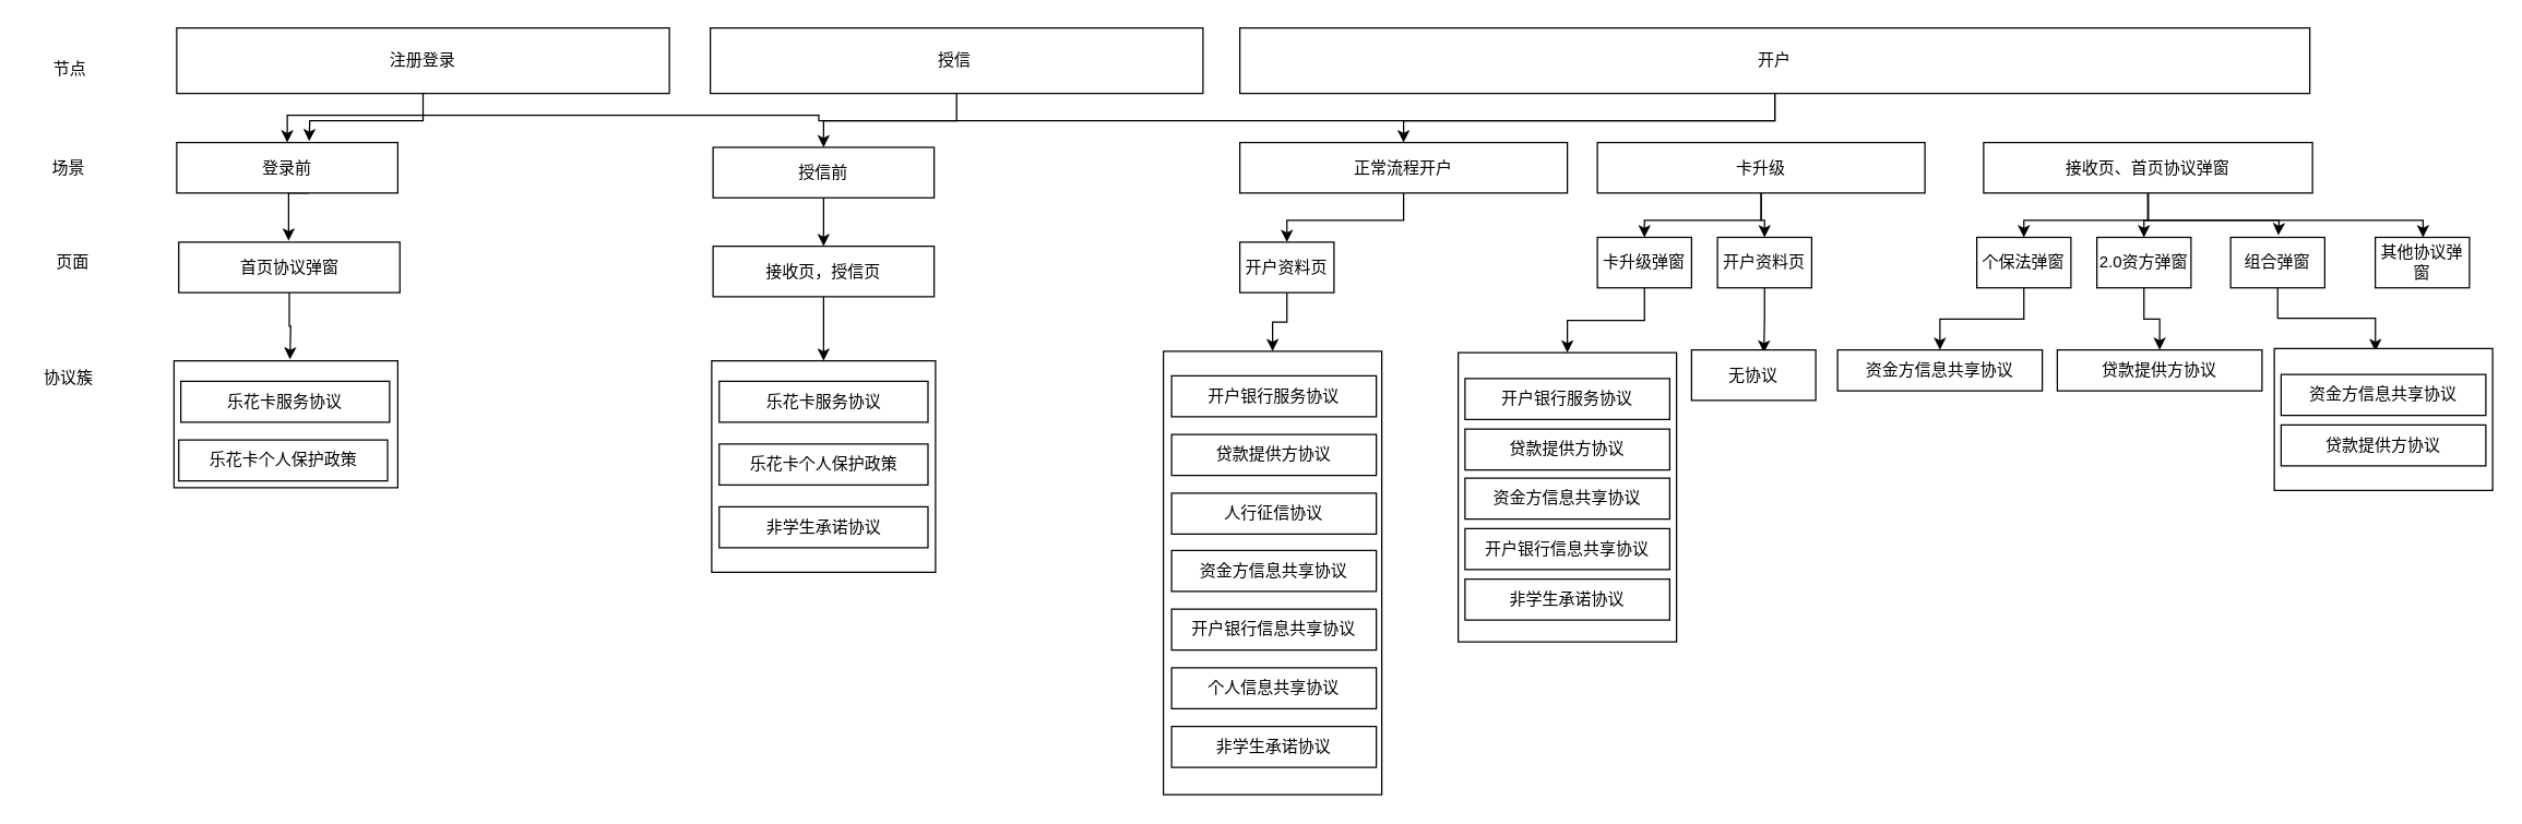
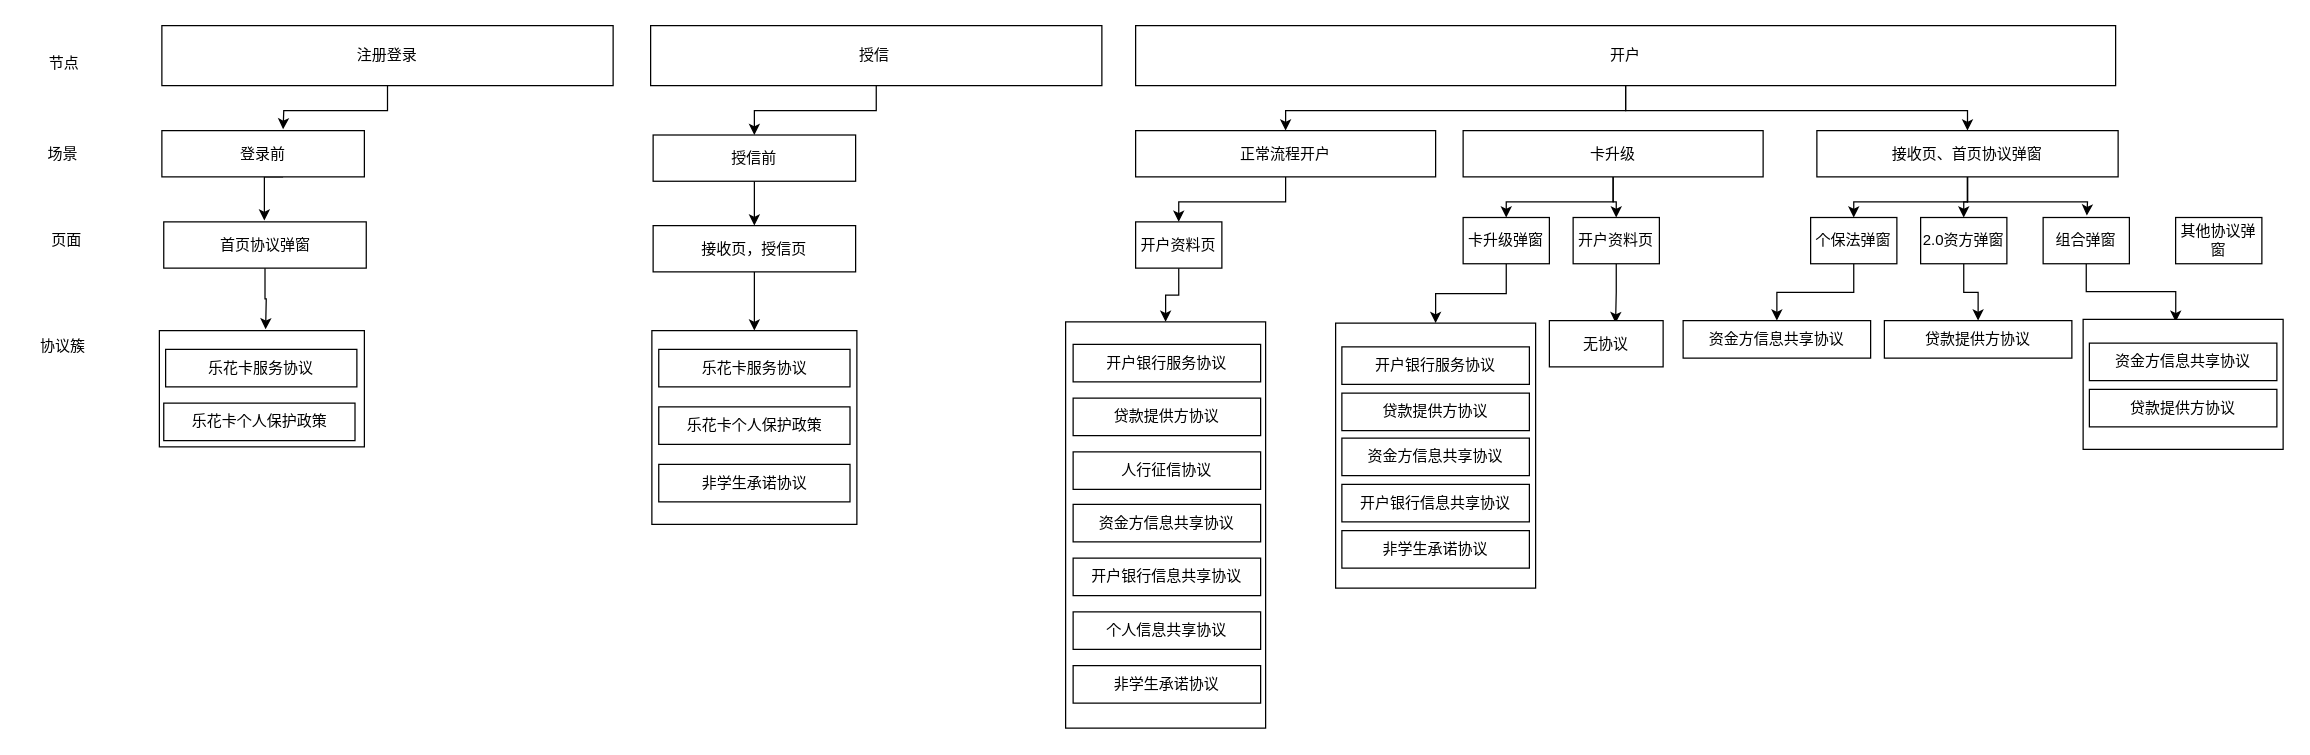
- <mxCell id="7" style="edgeStyle=orthogonalEdgeStyle;rounded=0;orthogonalLoop=1;jettySize=auto;html=1;exitX=0.5;exitY=1;exitDx=0;exitDy=0;fontFamily=Helvetica;fontSize=12;" edge="1" parent="1" source="8" target="11"><mxGeometry relative="1" as="geometry" /></mxCell>
+ <mxCell id="7" style="edgeStyle=orthogonalEdgeStyle;rounded=0;orthogonalLoop=1;jettySize=auto;html=1;exitX=0.5;exitY=1;exitDx=0;exitDy=0;entryX=0.5;entryY=0;entryDx=0;entryDy=0;fontFamily=Helvetica;fontSize=12;" edge="1" parent="1" source="8" target="32"><mxGeometry relative="1" as="geometry" /></mxCell>
- <mxCell id="31" style="edgeStyle=orthogonalEdgeStyle;rounded=0;orthogonalLoop=1;jettySize=auto;html=1;exitX=0.5;exitY=1;exitDx=0;exitDy=0;fontFamily=Helvetica;fontSize=12;" edge="1" parent="1" source="32" target="67"><mxGeometry relative="1" as="geometry"><Array as="points"><mxPoint x="1574" y="161" /><mxPoint x="1775" y="161" /></Array></mxGeometry></mxCell>
